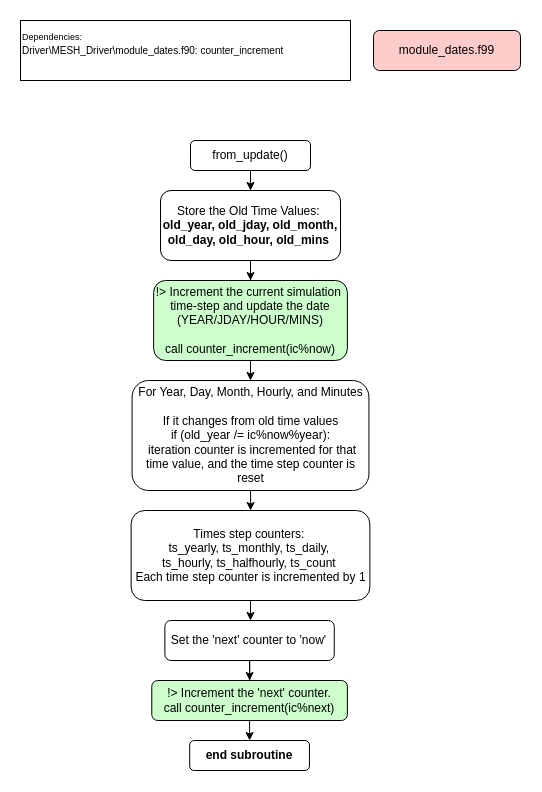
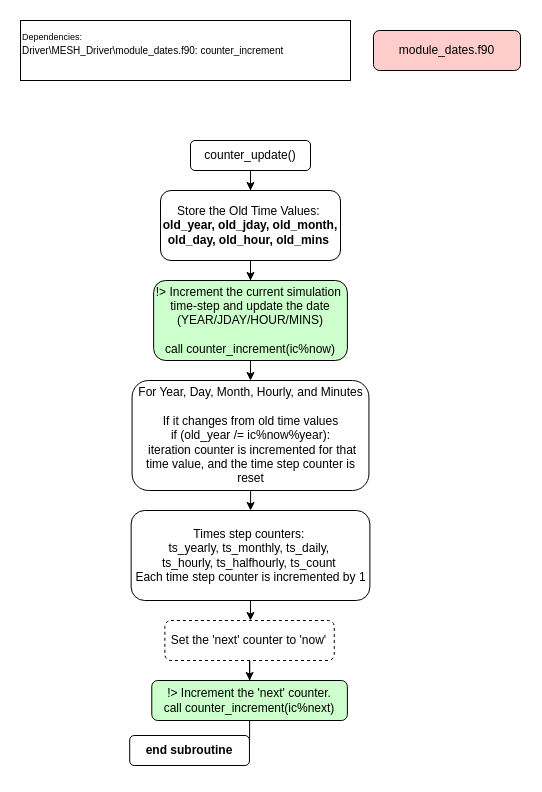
- <mxCell id="2" value="module_dates.f99" style="rounded=1;whiteSpace=wrap;html=1;fillColor=#FFCCCC;" parent="1" vertex="1"><mxGeometry x="373" y="30" width="147" height="40" as="geometry" /></mxCell>
+ <mxCell id="2" value="module_dates.f90" style="rounded=1;whiteSpace=wrap;html=1;fillColor=#FFCCCC;" parent="1" vertex="1"><mxGeometry x="373" y="30" width="147" height="40" as="geometry" /></mxCell>
- <mxCell id="5" value="from_update()" style="rounded=1;whiteSpace=wrap;html=1;" parent="1" vertex="1"><mxGeometry x="190" y="140" width="120" height="30" as="geometry" /></mxCell>
+ <mxCell id="5" value="counter_update()" style="rounded=1;whiteSpace=wrap;html=1;" parent="1" vertex="1"><mxGeometry x="190" y="140" width="120" height="30" as="geometry" /></mxCell>
- <mxCell id="15" value="Set the 'next' counter to 'now'" style="whiteSpace=wrap;html=1;rounded=1;" parent="1" vertex="1"><mxGeometry x="164.39" y="620" width="169.37" height="40" as="geometry" /></mxCell>
+ <mxCell id="15" value="Set the 'next' counter to 'now'" style="whiteSpace=wrap;html=1;rounded=1;dashed=1;" parent="1" vertex="1"><mxGeometry x="164.39" y="620" width="169.37" height="40" as="geometry" /></mxCell>
- <mxCell id="18" value="end subroutine" style="whiteSpace=wrap;html=1;fillColor=#FFFFFF;rounded=1;fontStyle=1;" parent="1" vertex="1"><mxGeometry x="189.2" y="740" width="119.75" height="30" as="geometry" /></mxCell>
+ <mxCell id="18" value="end subroutine" style="whiteSpace=wrap;html=1;fillColor=#FFFFFF;rounded=1;fontStyle=1;" parent="1" vertex="1"><mxGeometry x="129.2" y="735" width="119.75" height="30" as="geometry" /></mxCell>
